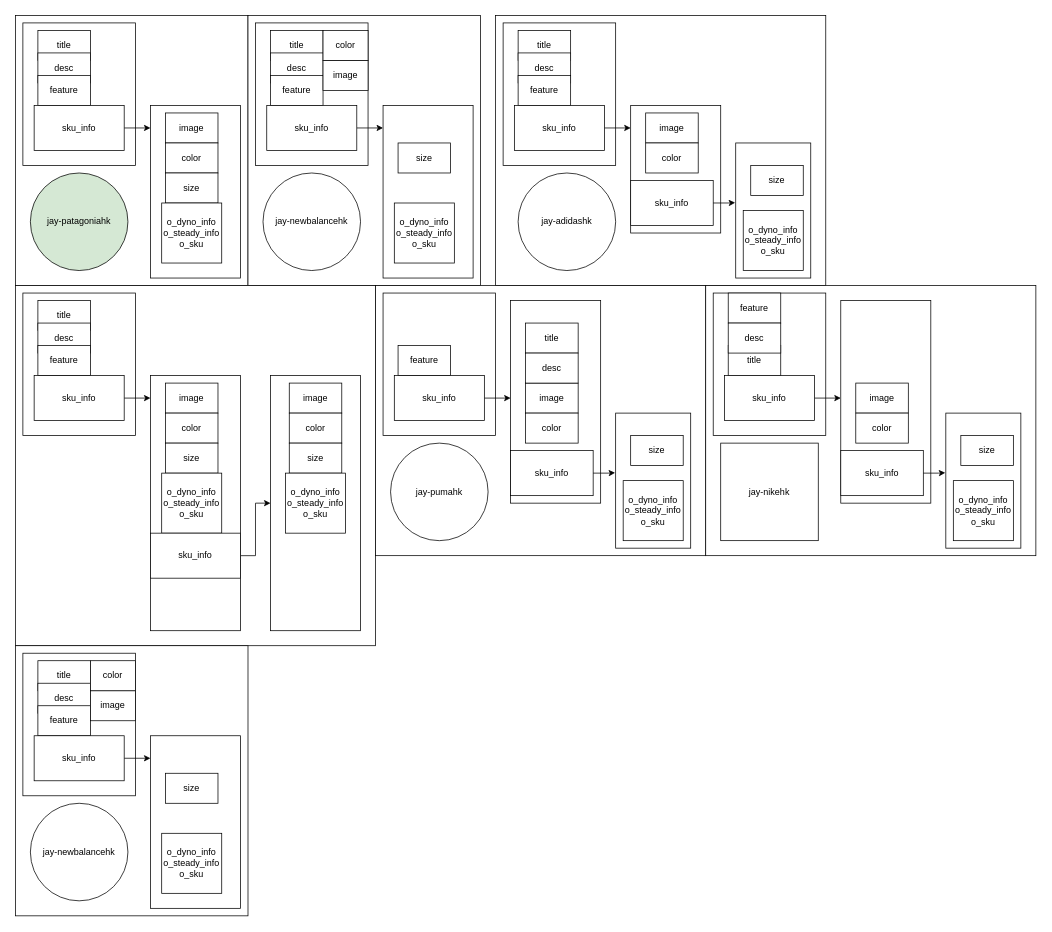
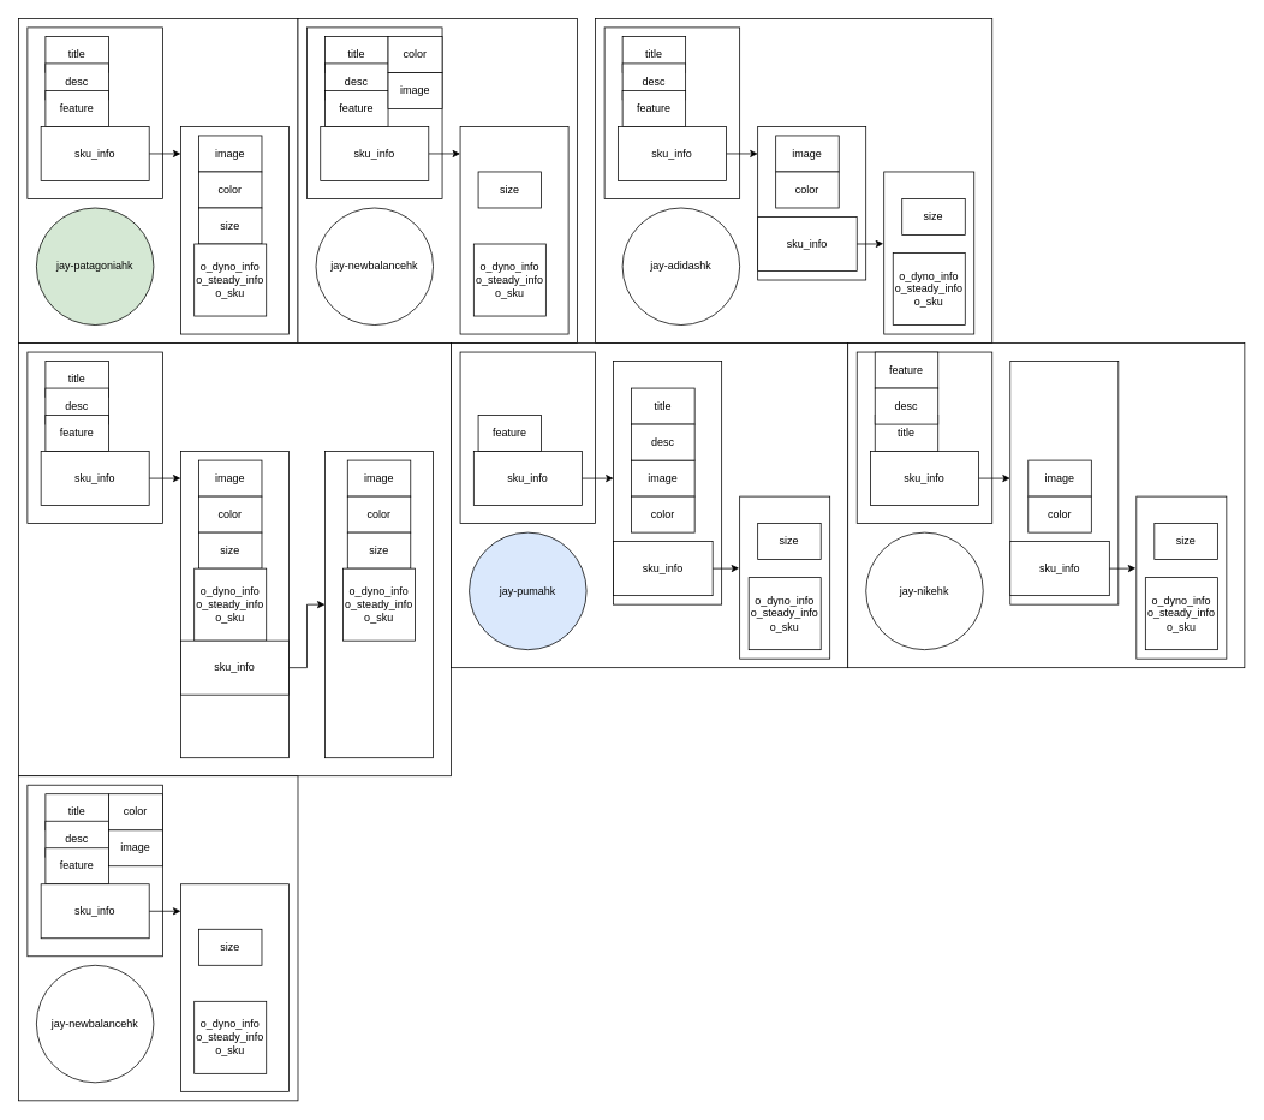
- <mxCell id="71" value="jay-pumahk" style="ellipse;whiteSpace=wrap;html=1;aspect=fixed;" vertex="1" parent="1"><mxGeometry x="520" y="590" width="130" height="130" as="geometry" /></mxCell>
+ <mxCell id="71" value="jay-pumahk" style="ellipse;whiteSpace=wrap;html=1;aspect=fixed;fillColor=#dae8fc;" vertex="1" parent="1"><mxGeometry x="520" y="590" width="130" height="130" as="geometry" /></mxCell>
- <mxCell id="87" value="jay-nikehk" style="whiteSpace=wrap;html=1;aspect=fixed;rounded=0;" vertex="1" parent="1"><mxGeometry x="960" y="590" width="130" height="130" as="geometry" /></mxCell>
+ <mxCell id="87" value="jay-nikehk" style="ellipse;whiteSpace=wrap;html=1;aspect=fixed;" vertex="1" parent="1"><mxGeometry x="960" y="590" width="130" height="130" as="geometry" /></mxCell>
